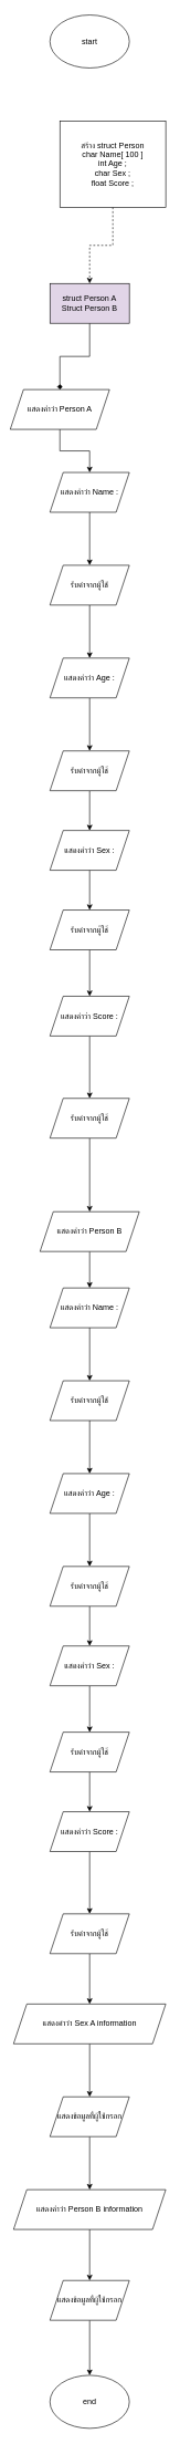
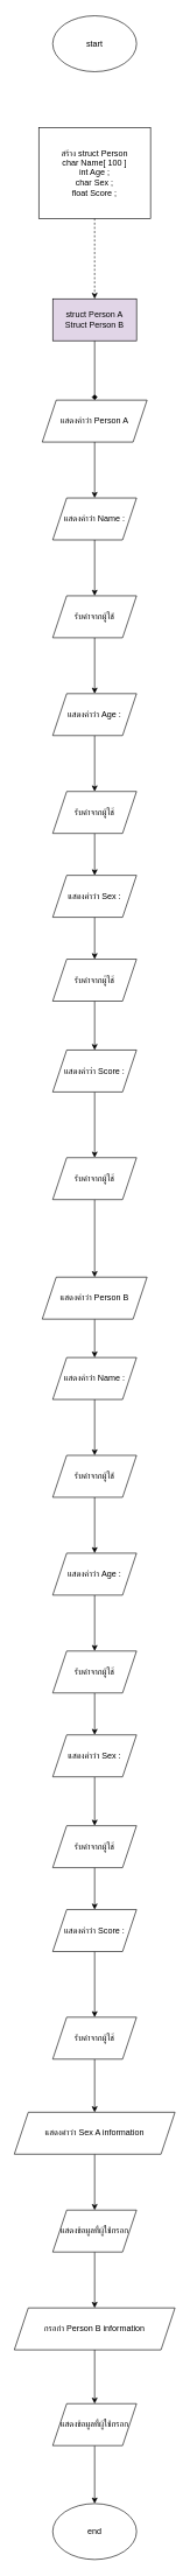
- <mxCell id="4" value="สร้าง struct Person&lt;div&gt;char Name[ 100 ]&lt;/div&gt;&lt;div&gt;int Age ;&lt;/div&gt;&lt;div&gt;char Sex ;&lt;/div&gt;&lt;div&gt;float Score ;&lt;/div&gt;" style="whiteSpace=wrap;html=1;" vertex="1" parent="1"><mxGeometry x="90" y="180" width="160" height="130" as="geometry" /></mxCell>
+ <mxCell id="4" value="สร้าง struct Person&lt;div&gt;char Name[ 100 ]&lt;/div&gt;&lt;div&gt;int Age ;&lt;/div&gt;&lt;div&gt;char Sex ;&lt;/div&gt;&lt;div&gt;float Score ;&lt;/div&gt;" style="whiteSpace=wrap;html=1;" vertex="1" parent="1"><mxGeometry x="55" y="180" width="160" height="130" as="geometry" /></mxCell>
- <mxCell id="8" value="แสดงคำว่า Person A" style="shape=parallelogram;perimeter=parallelogramPerimeter;whiteSpace=wrap;html=1;fixedSize=1;" vertex="1" parent="1"><mxGeometry x="15" y="585" width="150" height="60" as="geometry" /></mxCell>
+ <mxCell id="8" value="แสดงคำว่า Person A" style="shape=parallelogram;perimeter=parallelogramPerimeter;whiteSpace=wrap;html=1;fixedSize=1;" vertex="1" parent="1"><mxGeometry x="60" y="570" width="150" height="60" as="geometry" /></mxCell>
- <mxCell id="48" value="แสดงคำว่า Person B information" style="shape=parallelogram;perimeter=parallelogramPerimeter;whiteSpace=wrap;html=1;fixedSize=1;" vertex="1" parent="1"><mxGeometry x="20" y="3300" width="230" height="60" as="geometry" /></mxCell>
+ <mxCell id="48" value="กรอก่า Person B information" style="shape=parallelogram;perimeter=parallelogramPerimeter;whiteSpace=wrap;html=1;fixedSize=1;" vertex="1" parent="1"><mxGeometry x="20" y="3300" width="230" height="60" as="geometry" /></mxCell>
